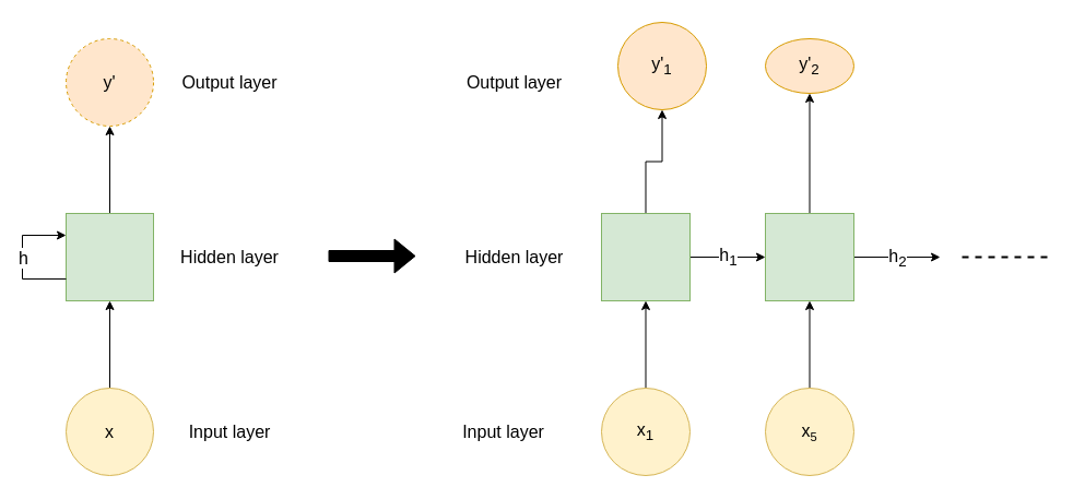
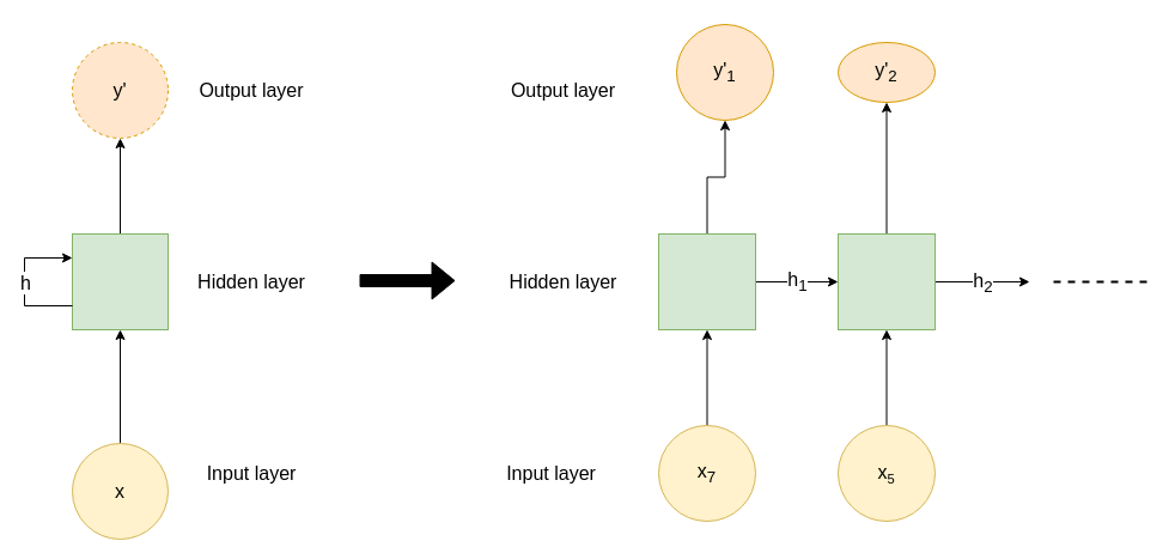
- <mxCell id="6" value="x" style="ellipse;whiteSpace=wrap;html=1;aspect=fixed;fillColor=#fff2cc;strokeColor=#d6b656;fontSize=16;" vertex="1" parent="1"><mxGeometry x="60" y="355" width="80" height="80" as="geometry" /></mxCell>
+ <mxCell id="6" value="x" style="ellipse;whiteSpace=wrap;html=1;aspect=fixed;fillColor=#fff2cc;strokeColor=#d6b656;fontSize=16;" vertex="1" parent="1"><mxGeometry x="60" y="370" width="80" height="80" as="geometry" /></mxCell>
- <mxCell id="18" value="x&lt;sub&gt;1&lt;/sub&gt;" style="ellipse;whiteSpace=wrap;html=1;aspect=fixed;fillColor=#fff2cc;strokeColor=#d6b656;fontSize=16;" vertex="1" parent="1"><mxGeometry x="550" y="355" width="81" height="80" as="geometry" /></mxCell>
+ <mxCell id="18" value="x&lt;sub&gt;7&lt;/sub&gt;" style="ellipse;whiteSpace=wrap;html=1;aspect=fixed;fillColor=#fff2cc;strokeColor=#d6b656;fontSize=16;" vertex="1" parent="1"><mxGeometry x="550" y="355" width="81" height="80" as="geometry" /></mxCell>
